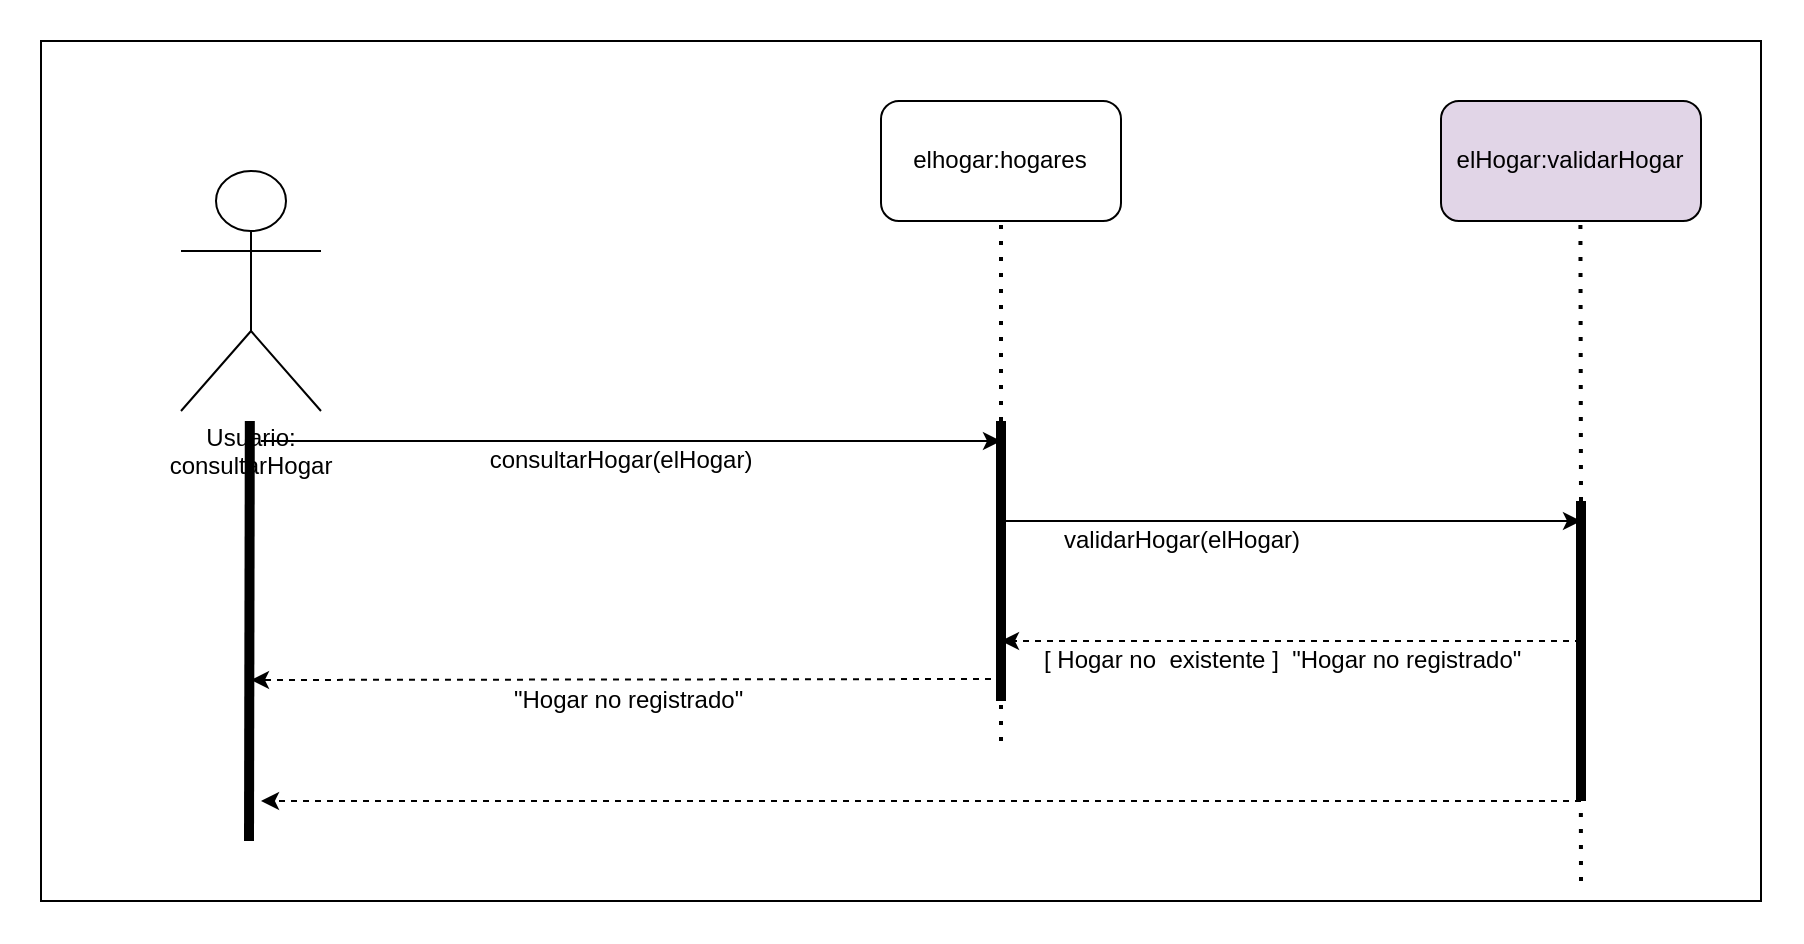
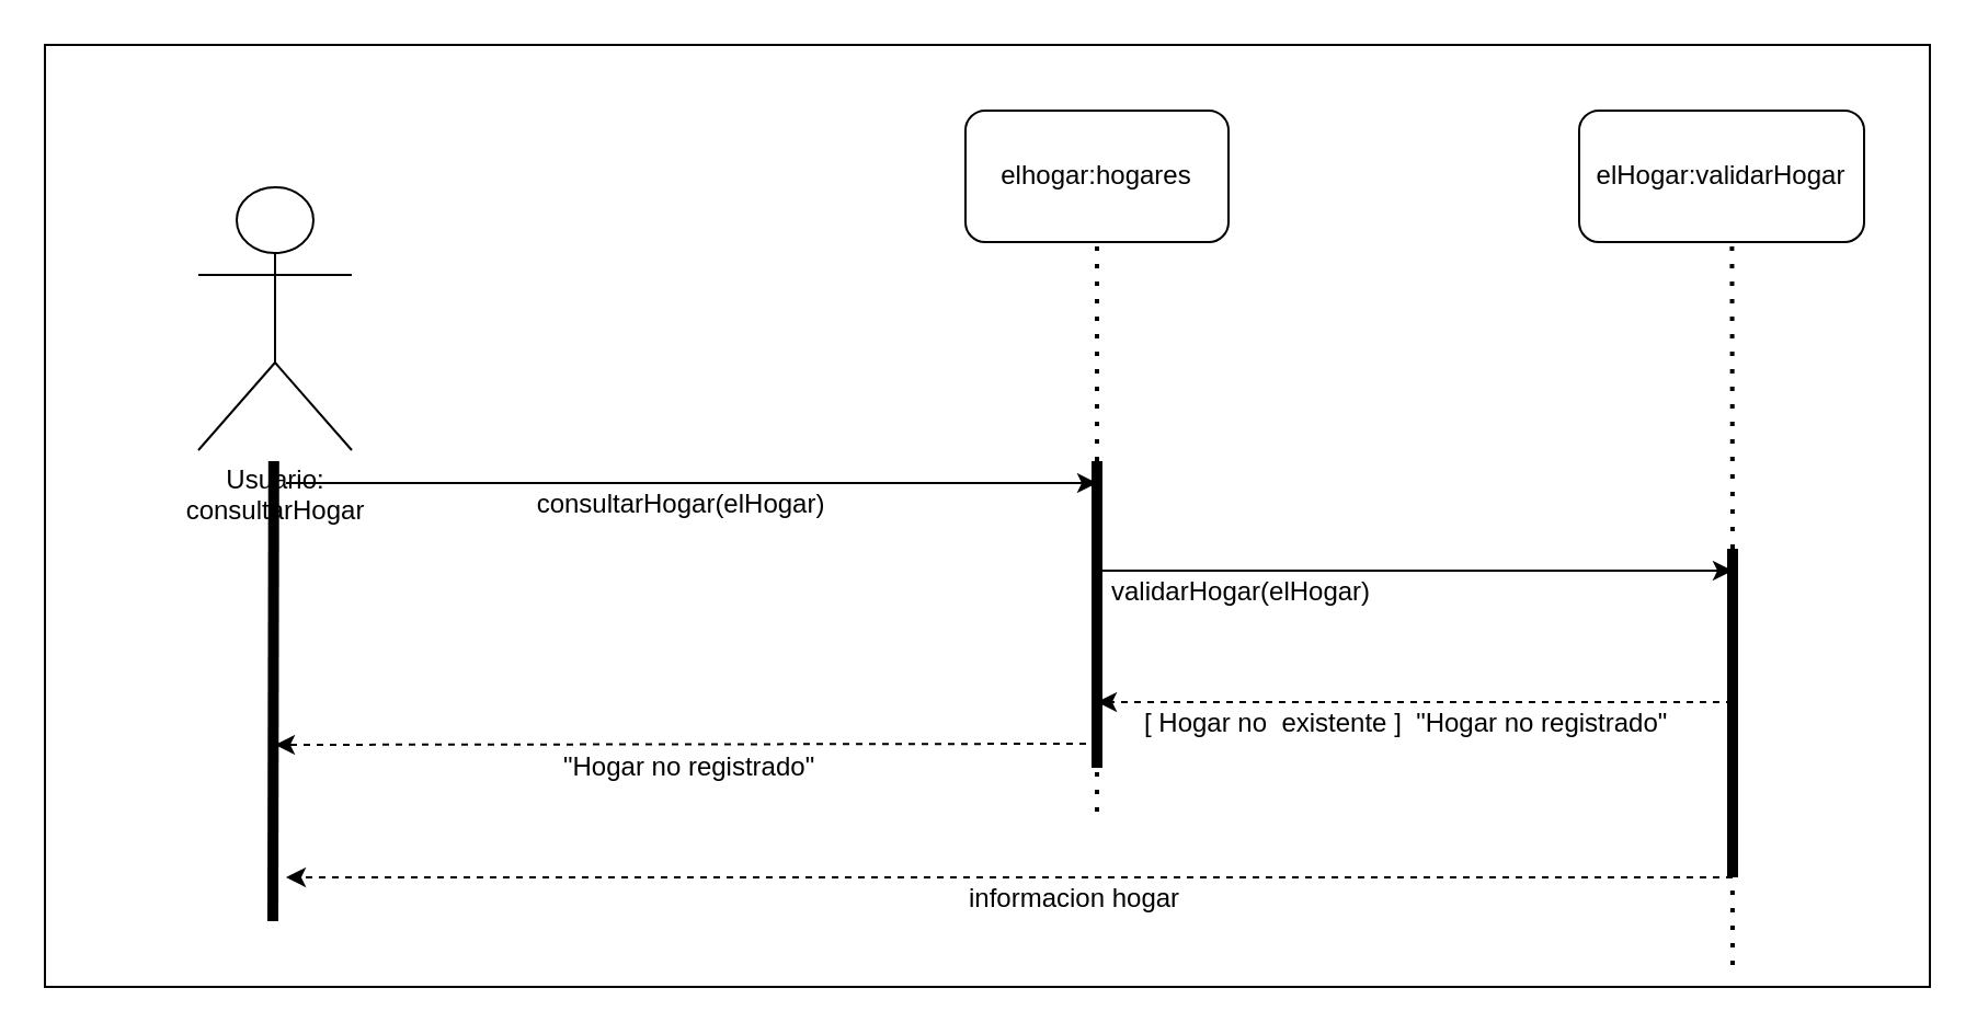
- <mxCell id="5" value="elHogar:validarHogar" style="rounded=1;whiteSpace=wrap;html=1;fillColor=#e1d5e7;" parent="1" vertex="1"><mxGeometry x="720" y="50" width="130" height="60" as="geometry" /></mxCell>
+ <mxCell id="5" value="elHogar:validarHogar" style="rounded=1;whiteSpace=wrap;html=1;" parent="1" vertex="1"><mxGeometry x="720" y="50" width="130" height="60" as="geometry" /></mxCell>
- <mxCell id="12" value="validarHogar(elHogar)" style="text;html=1;align=left;verticalAlign=middle;resizable=0;points=[];autosize=1;strokeColor=none;" parent="1" vertex="1"><mxGeometry x="530" y="260" width="130" height="20" as="geometry" /></mxCell>
+ <mxCell id="12" value="validarHogar(elHogar)" style="text;html=1;align=left;verticalAlign=middle;resizable=0;points=[];autosize=1;strokeColor=none;" parent="1" vertex="1"><mxGeometry x="505" y="260" width="130" height="20" as="geometry" /></mxCell>
+ <mxCell id="22" value="informacion hogar" style="text;html=1;align=left;verticalAlign=middle;resizable=0;points=[];autosize=1;strokeColor=none;" parent="1" vertex="1"><mxGeometry x="440" y="400" width="110" height="20" as="geometry" /></mxCell>
